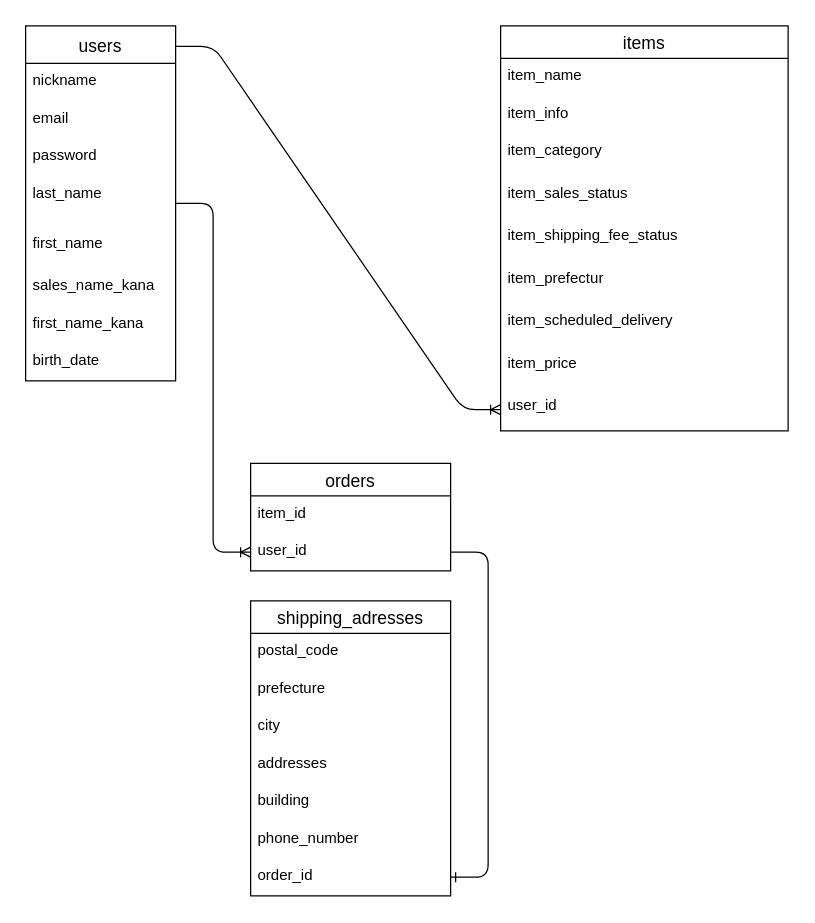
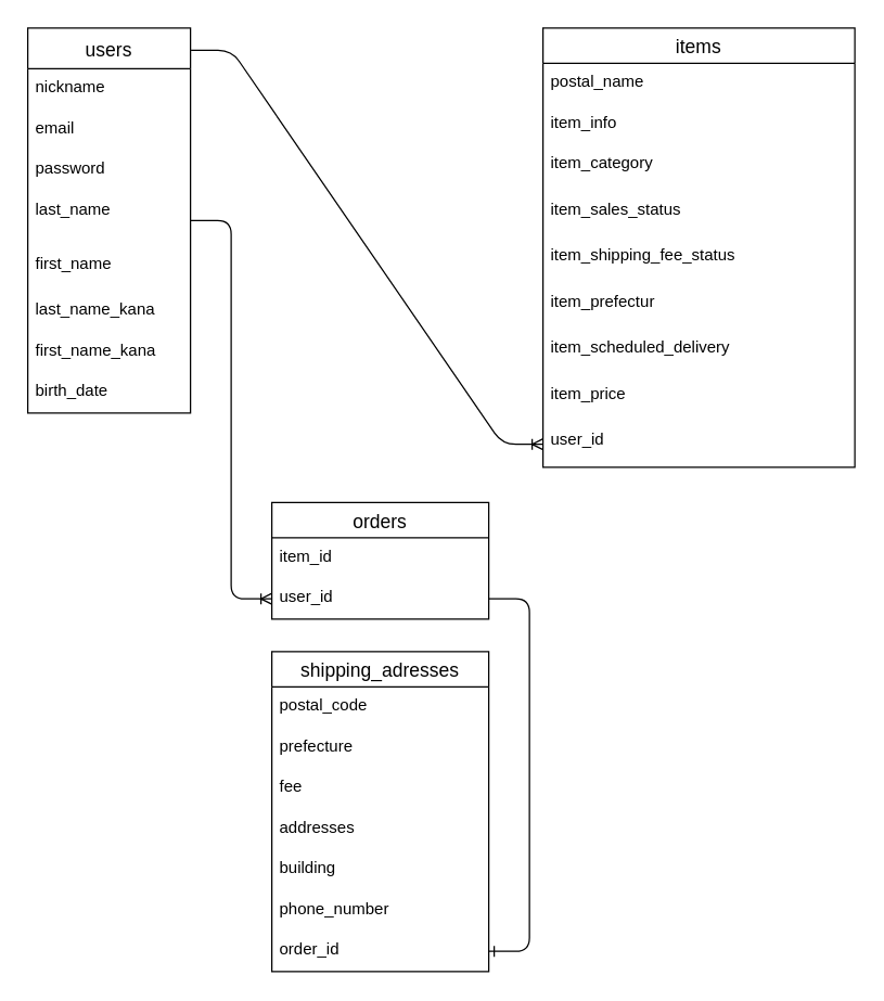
- <mxCell id="13" value="item_name" style="text;strokeColor=none;fillColor=none;spacingLeft=4;spacingRight=4;overflow=hidden;rotatable=0;points=[[0,0.5],[1,0.5]];portConstraint=eastwest;fontSize=12;" parent="12" vertex="1"><mxGeometry y="26" width="230" height="30" as="geometry" /></mxCell>
+ <mxCell id="13" value="postal_name" style="text;strokeColor=none;fillColor=none;spacingLeft=4;spacingRight=4;overflow=hidden;rotatable=0;points=[[0,0.5],[1,0.5]];portConstraint=eastwest;fontSize=12;" parent="12" vertex="1"><mxGeometry y="26" width="230" height="30" as="geometry" /></mxCell>
- <mxCell id="8" value="sales_name_kana" style="text;strokeColor=none;fillColor=none;spacingLeft=4;spacingRight=4;overflow=hidden;rotatable=0;points=[[0,0.5],[1,0.5]];portConstraint=eastwest;fontSize=12;" parent="2" vertex="1"><mxGeometry y="194" width="120" height="30" as="geometry" /></mxCell>
+ <mxCell id="8" value="last_name_kana" style="text;strokeColor=none;fillColor=none;spacingLeft=4;spacingRight=4;overflow=hidden;rotatable=0;points=[[0,0.5],[1,0.5]];portConstraint=eastwest;fontSize=12;" parent="2" vertex="1"><mxGeometry y="194" width="120" height="30" as="geometry" /></mxCell>
- <mxCell id="30" value="city" style="text;strokeColor=none;fillColor=none;spacingLeft=4;spacingRight=4;overflow=hidden;rotatable=0;points=[[0,0.5],[1,0.5]];portConstraint=eastwest;fontSize=12;" parent="27" vertex="1"><mxGeometry y="86" width="160" height="30" as="geometry" /></mxCell>
+ <mxCell id="30" value="fee" style="text;strokeColor=none;fillColor=none;spacingLeft=4;spacingRight=4;overflow=hidden;rotatable=0;points=[[0,0.5],[1,0.5]];portConstraint=eastwest;fontSize=12;" parent="27" vertex="1"><mxGeometry y="86" width="160" height="30" as="geometry" /></mxCell>
